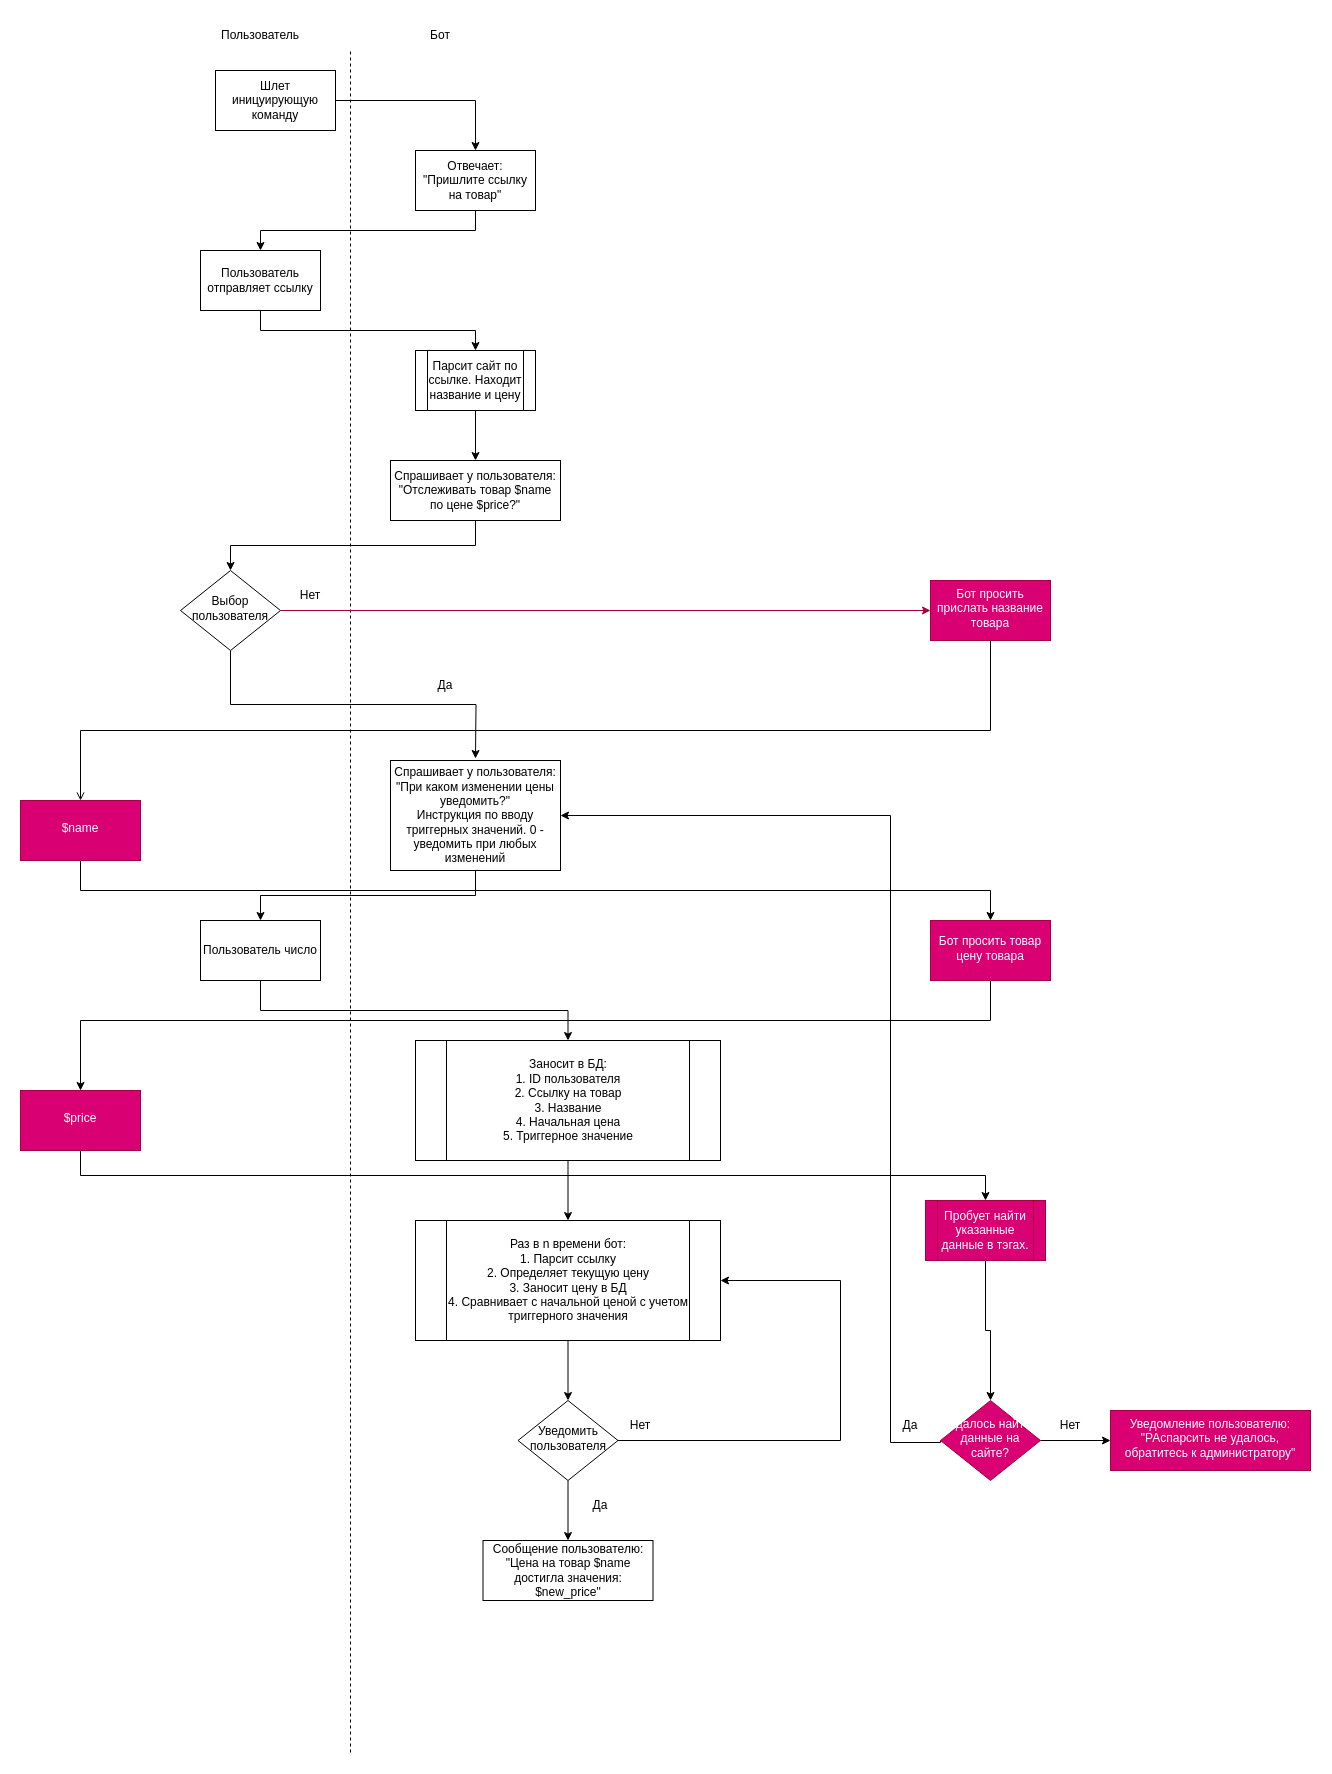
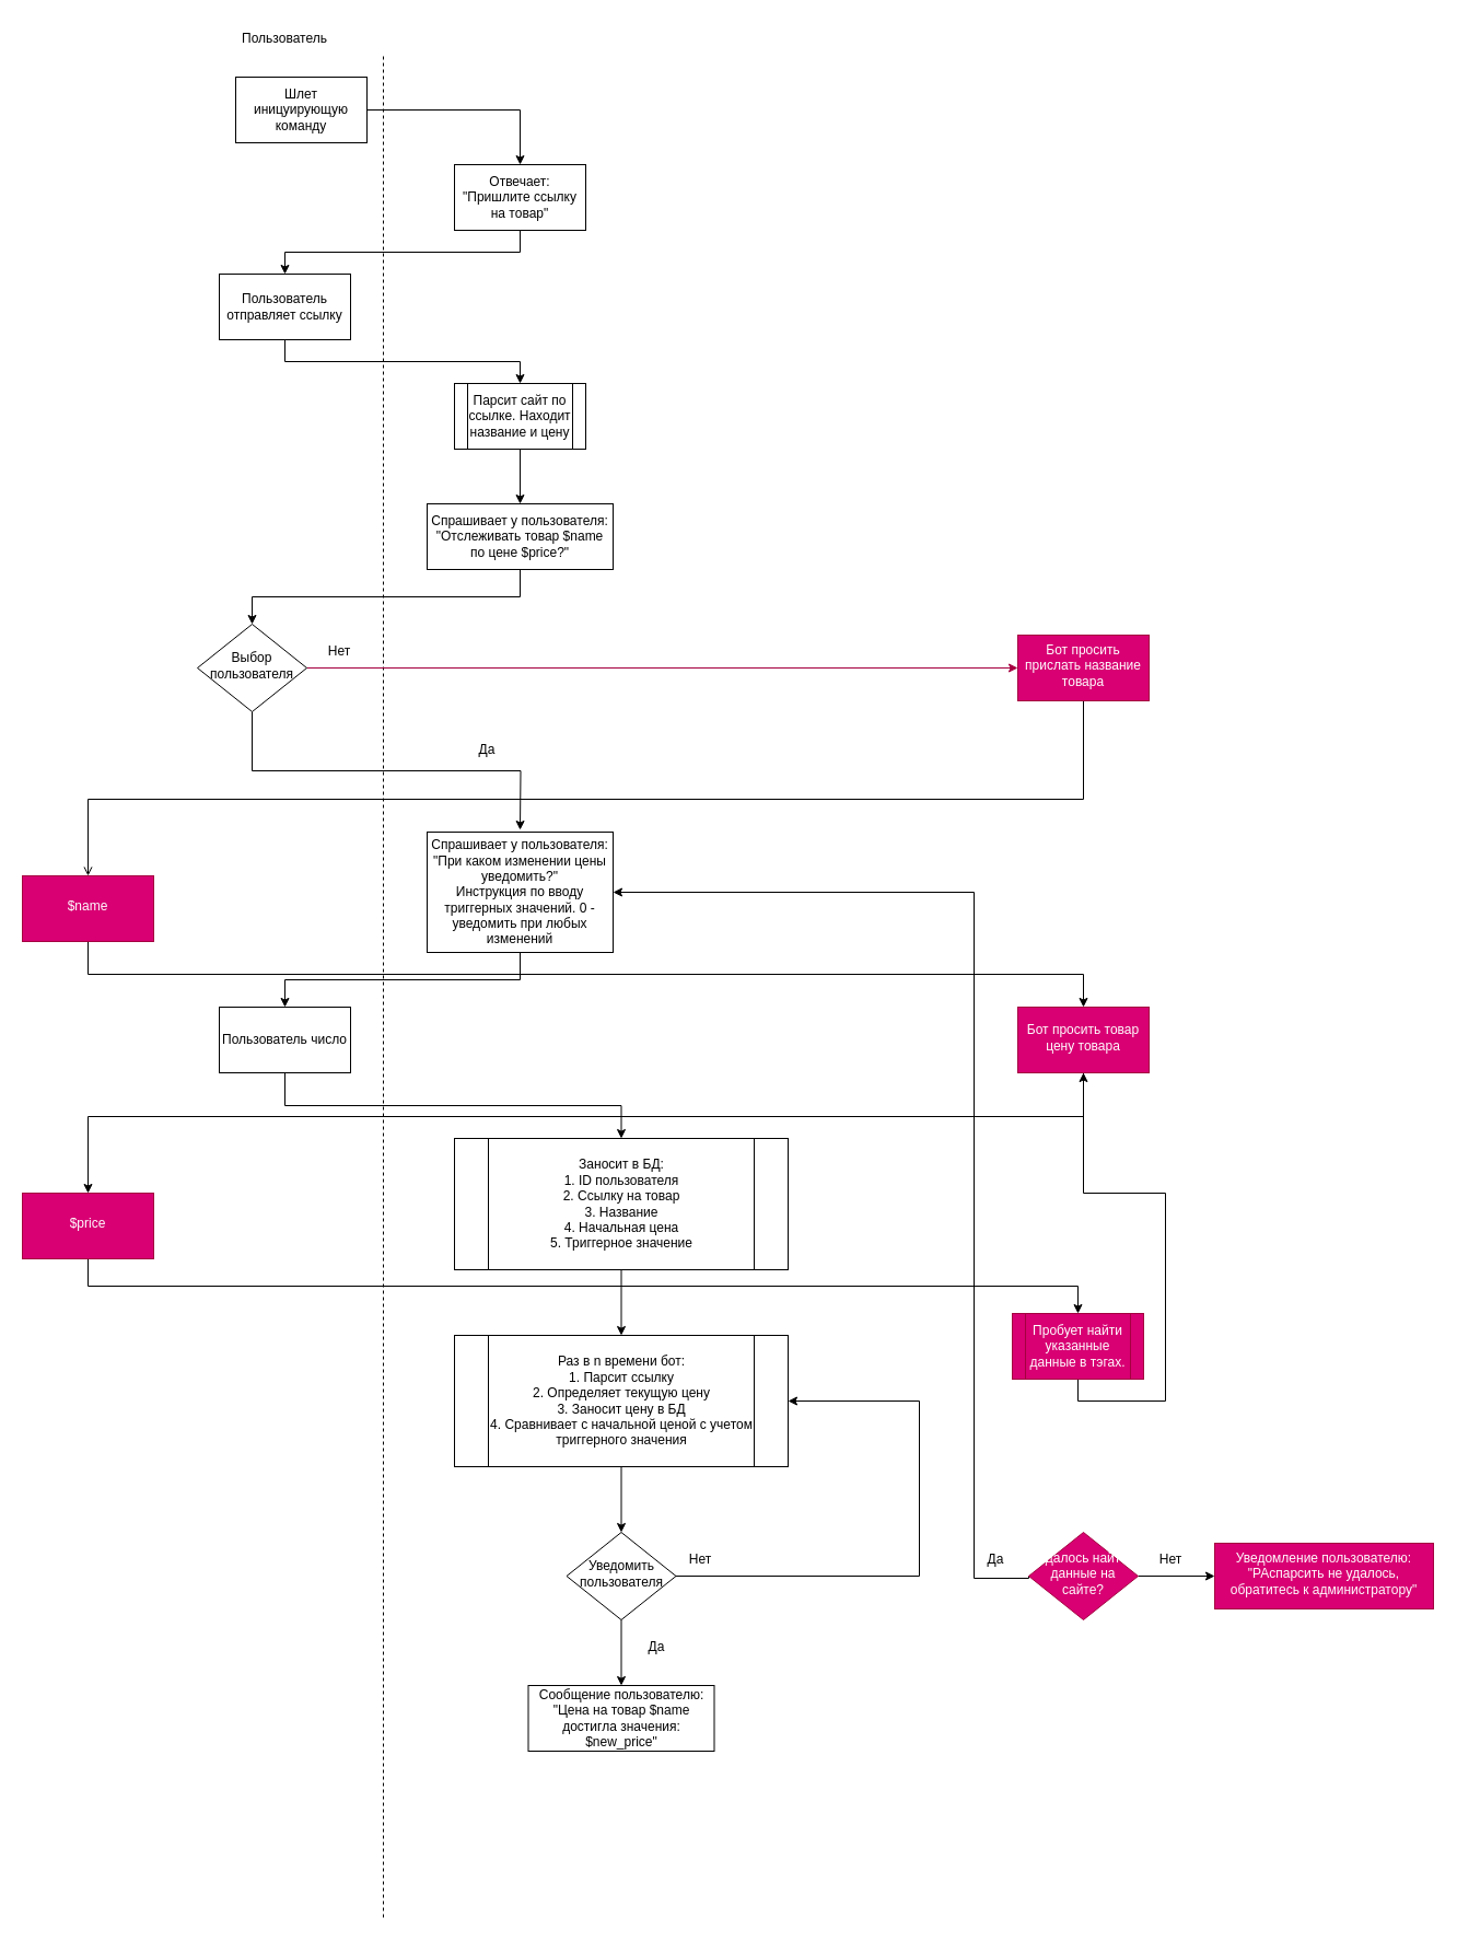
- <mxCell id="4" value="Бот" style="text;html=1;strokeColor=none;fillColor=none;align=center;verticalAlign=middle;whiteSpace=wrap;rounded=0;" parent="1" vertex="1"><mxGeometry x="410" y="20" width="60" height="30" as="geometry" /></mxCell>
- <mxCell id="42" style="edgeStyle=orthogonalEdgeStyle;rounded=0;orthogonalLoop=1;jettySize=auto;html=1;exitX=0.5;exitY=1;exitDx=0;exitDy=0;entryX=0.5;entryY=0;entryDx=0;entryDy=0;" edge="1" parent="1" source="43" target="46"><mxGeometry relative="1" as="geometry" /></mxCell>
+ <mxCell id="42" style="edgeStyle=orthogonalEdgeStyle;rounded=0;orthogonalLoop=1;jettySize=auto;html=1;exitX=0.5;exitY=1;exitDx=0;exitDy=0;" edge="1" parent="1" source="43" target="39"><mxGeometry relative="1" as="geometry" /></mxCell>
